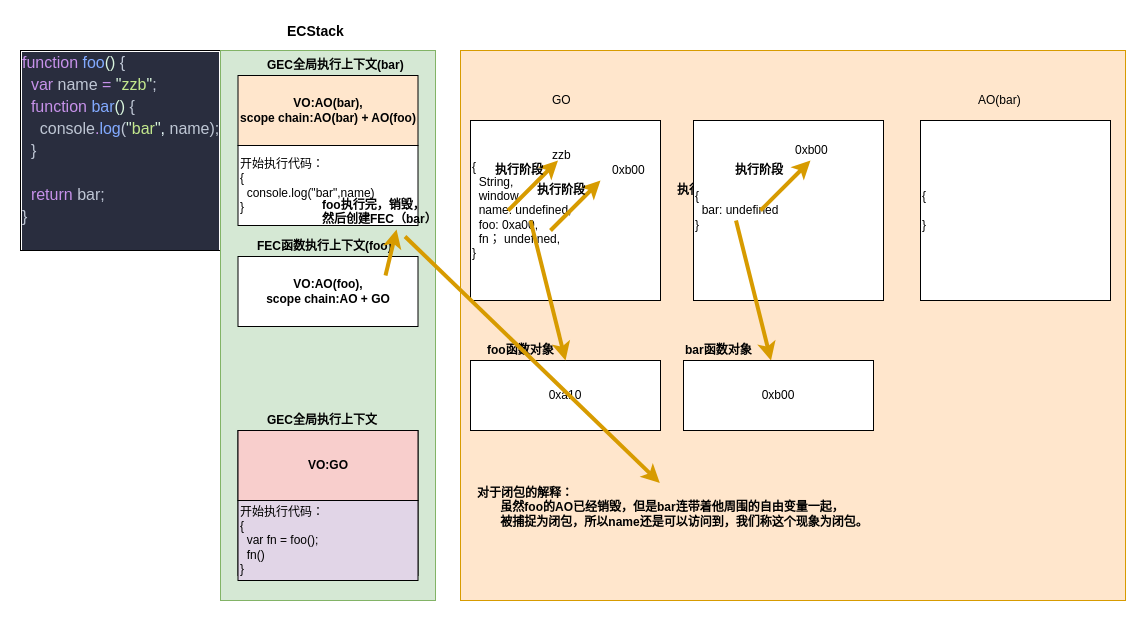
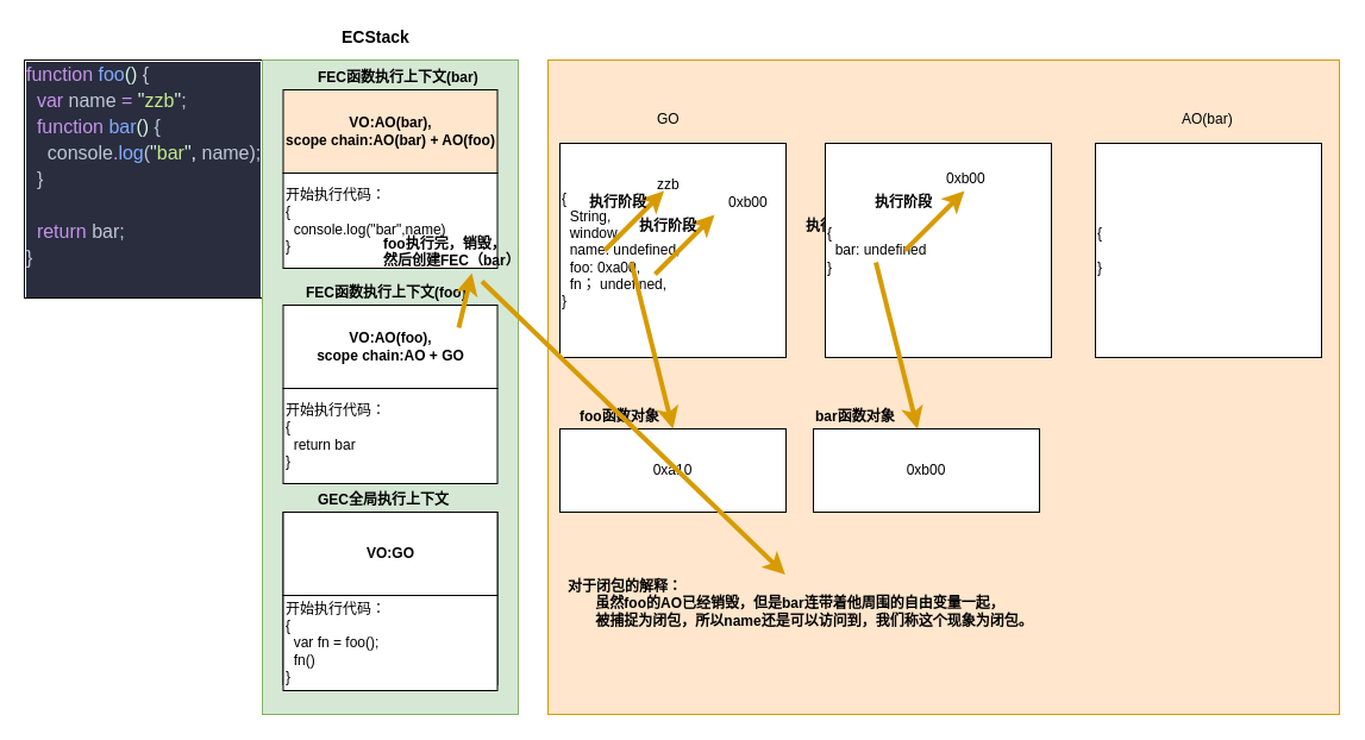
- <mxCell id="30" value="&lt;b&gt;GEC全局执行上下文(bar)&lt;/b&gt;" style="text;html=1;resizable=0;points=[];autosize=1;align=left;verticalAlign=top;spacingTop=-4;" parent="1" vertex="1"><mxGeometry x="264.5" y="55" width="150" height="20" as="geometry" /></mxCell>
+ <mxCell id="30" value="&lt;b&gt;FEC函数执行上下文(bar)&lt;/b&gt;" style="text;html=1;resizable=0;points=[];autosize=1;align=left;verticalAlign=top;spacingTop=-4;" parent="1" vertex="1"><mxGeometry x="264.5" y="55" width="150" height="20" as="geometry" /></mxCell>
- <mxCell id="33" value="AO(bar)" style="text;html=1;resizable=0;points=[];autosize=1;align=left;verticalAlign=top;spacingTop=-4;" parent="1" vertex="1"><mxGeometry x="976" y="90" width="60" height="20" as="geometry" /></mxCell>
+ <mxCell id="33" value="AO(bar)" style="text;html=1;resizable=0;points=[];autosize=1;align=left;verticalAlign=top;spacingTop=-4;" parent="1" vertex="1"><mxGeometry x="991" y="90" width="60" height="20" as="geometry" /></mxCell>
+ <mxCell id="28" value="开始执行代码：&lt;br&gt;{&lt;br&gt;&amp;nbsp; return bar&lt;br&gt;}" style="rounded=0;whiteSpace=wrap;html=1;align=left;" parent="1" vertex="1"><mxGeometry x="237.5" y="326" width="180" height="80" as="geometry" /></mxCell>
- <mxCell id="12" value="&lt;b&gt;VO:GO&lt;/b&gt;" style="rounded=0;whiteSpace=wrap;html=1;align=center;fillColor=#f8cecc;" parent="1" vertex="1"><mxGeometry x="237.5" y="430" width="180" height="70" as="geometry" /></mxCell>
+ <mxCell id="12" value="&lt;b&gt;VO:GO&lt;/b&gt;" style="rounded=0;whiteSpace=wrap;html=1;align=center;" parent="1" vertex="1"><mxGeometry x="237.5" y="430" width="180" height="70" as="geometry" /></mxCell>
- <mxCell id="14" value="开始执行代码：&lt;br&gt;{&lt;br&gt;&amp;nbsp; var fn = foo();&lt;br&gt;&amp;nbsp; fn()&lt;br&gt;}" style="rounded=0;whiteSpace=wrap;html=1;align=left;fillColor=#e1d5e7;" parent="1" vertex="1"><mxGeometry x="237.5" y="500" width="180" height="80" as="geometry" /></mxCell>
+ <mxCell id="14" value="开始执行代码：&lt;br&gt;{&lt;br&gt;&amp;nbsp; var fn = foo();&lt;br&gt;&amp;nbsp; fn()&lt;br&gt;}" style="rounded=0;whiteSpace=wrap;html=1;align=left;" parent="1" vertex="1"><mxGeometry x="237.5" y="500" width="180" height="80" as="geometry" /></mxCell>
